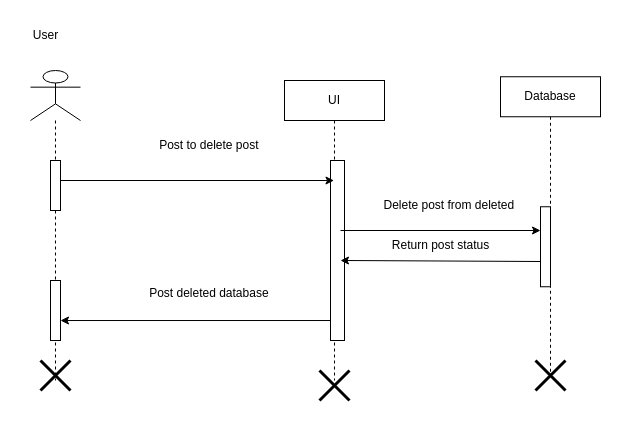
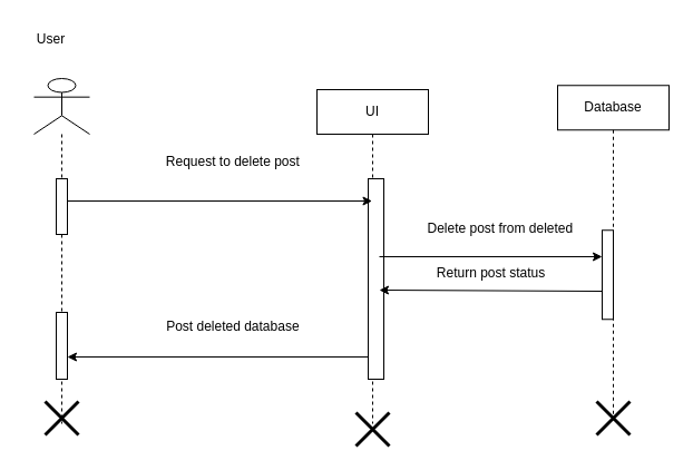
- <mxCell id="13" value="Post to delete post&amp;nbsp;" style="text;html=1;align=center;verticalAlign=middle;resizable=0;points=[];autosize=1;strokeColor=none;fillColor=none;" parent="1" vertex="1"><mxGeometry x="135" y="130" width="150" height="30" as="geometry" /></mxCell>
+ <mxCell id="13" value="Request to delete post&amp;nbsp;" style="text;html=1;align=center;verticalAlign=middle;resizable=0;points=[];autosize=1;strokeColor=none;fillColor=none;" parent="1" vertex="1"><mxGeometry x="135" y="130" width="150" height="30" as="geometry" /></mxCell>
